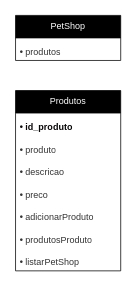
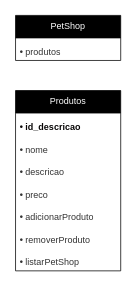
- <mxCell id="5" value="&lt;h1 style=&quot;margin: 0px 0px 5px; padding: 0px; font-variant-numeric: normal; font-variant-east-asian: normal; font-variant-alternates: normal; font-kerning: auto; font-optical-sizing: auto; font-feature-settings: normal; font-variation-settings: normal; font-stretch: normal; line-height: 1;&quot;&gt;&lt;font color=&quot;#080606&quot;&gt;&lt;font style=&quot;font-size: 12px;&quot;&gt;• id_produto&lt;/font&gt;&lt;/font&gt;&lt;/h1&gt;" style="text;strokeColor=none;fillColor=none;align=left;verticalAlign=middle;spacingLeft=4;spacingRight=4;overflow=hidden;points=[[0,0.5],[1,0.5]];portConstraint=eastwest;rotatable=0;whiteSpace=wrap;html=1;" parent="4" vertex="1"><mxGeometry y="30" width="140" height="30" as="geometry" /></mxCell>
+ <mxCell id="5" value="&lt;h1 style=&quot;margin: 0px 0px 5px; padding: 0px; font-variant-numeric: normal; font-variant-east-asian: normal; font-variant-alternates: normal; font-kerning: auto; font-optical-sizing: auto; font-feature-settings: normal; font-variation-settings: normal; font-stretch: normal; line-height: 1;&quot;&gt;&lt;font color=&quot;#080606&quot;&gt;&lt;font style=&quot;font-size: 12px;&quot;&gt;• id_descricao&lt;/font&gt;&lt;/font&gt;&lt;/h1&gt;" style="text;strokeColor=none;fillColor=none;align=left;verticalAlign=middle;spacingLeft=4;spacingRight=4;overflow=hidden;points=[[0,0.5],[1,0.5]];portConstraint=eastwest;rotatable=0;whiteSpace=wrap;html=1;" parent="4" vertex="1"><mxGeometry y="30" width="140" height="30" as="geometry" /></mxCell>
- <mxCell id="6" value="&lt;h1 style=&quot;border-color: var(--border-color); font-variant-numeric: normal; font-variant-east-asian: normal; font-variant-alternates: normal; margin: 0px 0px 5px; padding: 0px; font-kerning: auto; font-optical-sizing: auto; font-feature-settings: normal; font-variation-settings: normal; font-stretch: normal; line-height: 1; color: rgb(51, 51, 51);&quot;&gt;&lt;font style=&quot;border-color: var(--border-color); font-size: 12px;&quot;&gt;• &lt;span style=&quot;font-weight: 400;&quot;&gt;produto&lt;/span&gt;&lt;/font&gt;&lt;/h1&gt;" style="text;strokeColor=none;fillColor=none;align=left;verticalAlign=middle;spacingLeft=4;spacingRight=4;overflow=hidden;points=[[0,0.5],[1,0.5]];portConstraint=eastwest;rotatable=0;whiteSpace=wrap;html=1;" parent="4" vertex="1"><mxGeometry y="60" width="140" height="30" as="geometry" /></mxCell>
+ <mxCell id="6" value="&lt;h1 style=&quot;border-color: var(--border-color); font-variant-numeric: normal; font-variant-east-asian: normal; font-variant-alternates: normal; margin: 0px 0px 5px; padding: 0px; font-kerning: auto; font-optical-sizing: auto; font-feature-settings: normal; font-variation-settings: normal; font-stretch: normal; line-height: 1; color: rgb(51, 51, 51);&quot;&gt;&lt;font style=&quot;border-color: var(--border-color); font-size: 12px;&quot;&gt;• &lt;span style=&quot;font-weight: 400;&quot;&gt;nome&lt;/span&gt;&lt;/font&gt;&lt;/h1&gt;" style="text;strokeColor=none;fillColor=none;align=left;verticalAlign=middle;spacingLeft=4;spacingRight=4;overflow=hidden;points=[[0,0.5],[1,0.5]];portConstraint=eastwest;rotatable=0;whiteSpace=wrap;html=1;" parent="4" vertex="1"><mxGeometry y="60" width="140" height="30" as="geometry" /></mxCell>
- <mxCell id="10" value="&lt;h1 style=&quot;border-color: var(--border-color); font-variant-numeric: normal; font-variant-east-asian: normal; font-variant-alternates: normal; margin: 0px 0px 5px; padding: 0px; font-kerning: auto; font-optical-sizing: auto; font-feature-settings: normal; font-variation-settings: normal; font-stretch: normal; line-height: 1; color: rgb(51, 51, 51);&quot;&gt;&lt;font style=&quot;font-size: 12px;&quot;&gt;•&lt;/font&gt;&lt;font style=&quot;font-size: 12px;&quot;&gt;&amp;nbsp;&lt;/font&gt;&lt;span style=&quot;font-weight: normal;&quot;&gt;&lt;font style=&quot;font-size: 12px;&quot;&gt;produtos&lt;/font&gt;&lt;/span&gt;&lt;font style=&quot;font-size: 12px; font-weight: normal;&quot;&gt;Produto&lt;/font&gt;&lt;br&gt;&lt;/h1&gt;" style="text;strokeColor=none;fillColor=none;align=left;verticalAlign=middle;spacingLeft=4;spacingRight=4;overflow=hidden;points=[[0,0.5],[1,0.5]];portConstraint=eastwest;rotatable=0;whiteSpace=wrap;html=1;" parent="4" vertex="1"><mxGeometry y="180" width="140" height="30" as="geometry" /></mxCell>
+ <mxCell id="10" value="&lt;h1 style=&quot;border-color: var(--border-color); font-variant-numeric: normal; font-variant-east-asian: normal; font-variant-alternates: normal; margin: 0px 0px 5px; padding: 0px; font-kerning: auto; font-optical-sizing: auto; font-feature-settings: normal; font-variation-settings: normal; font-stretch: normal; line-height: 1; color: rgb(51, 51, 51);&quot;&gt;&lt;font style=&quot;font-size: 12px;&quot;&gt;•&lt;/font&gt;&lt;font style=&quot;font-size: 12px;&quot;&gt;&amp;nbsp;&lt;/font&gt;&lt;span style=&quot;font-weight: normal;&quot;&gt;&lt;font style=&quot;font-size: 12px;&quot;&gt;remover&lt;/font&gt;&lt;/span&gt;&lt;font style=&quot;font-size: 12px; font-weight: normal;&quot;&gt;Produto&lt;/font&gt;&lt;br&gt;&lt;/h1&gt;" style="text;strokeColor=none;fillColor=none;align=left;verticalAlign=middle;spacingLeft=4;spacingRight=4;overflow=hidden;points=[[0,0.5],[1,0.5]];portConstraint=eastwest;rotatable=0;whiteSpace=wrap;html=1;" parent="4" vertex="1"><mxGeometry y="180" width="140" height="30" as="geometry" /></mxCell>
